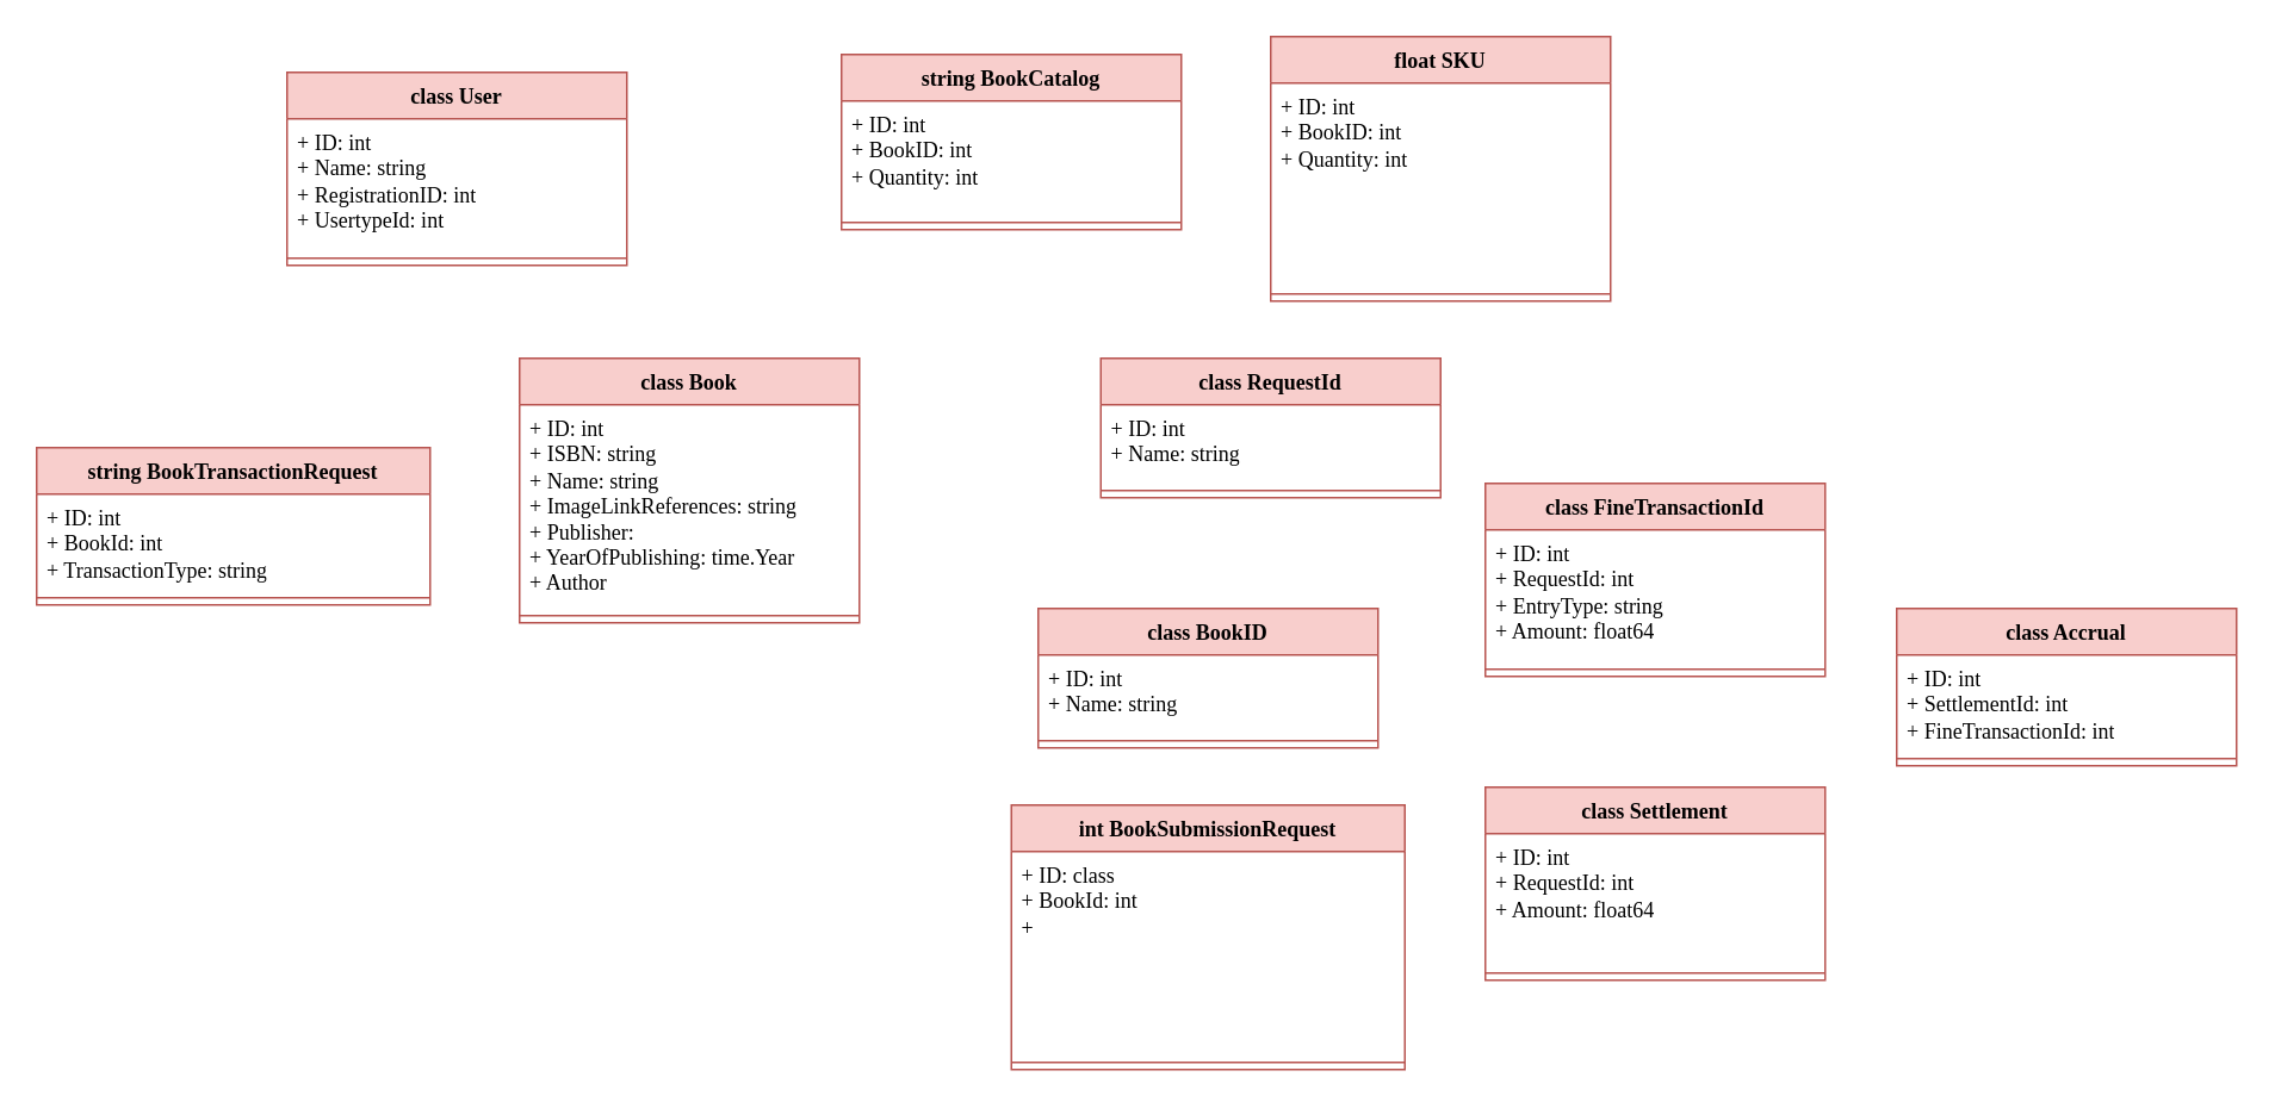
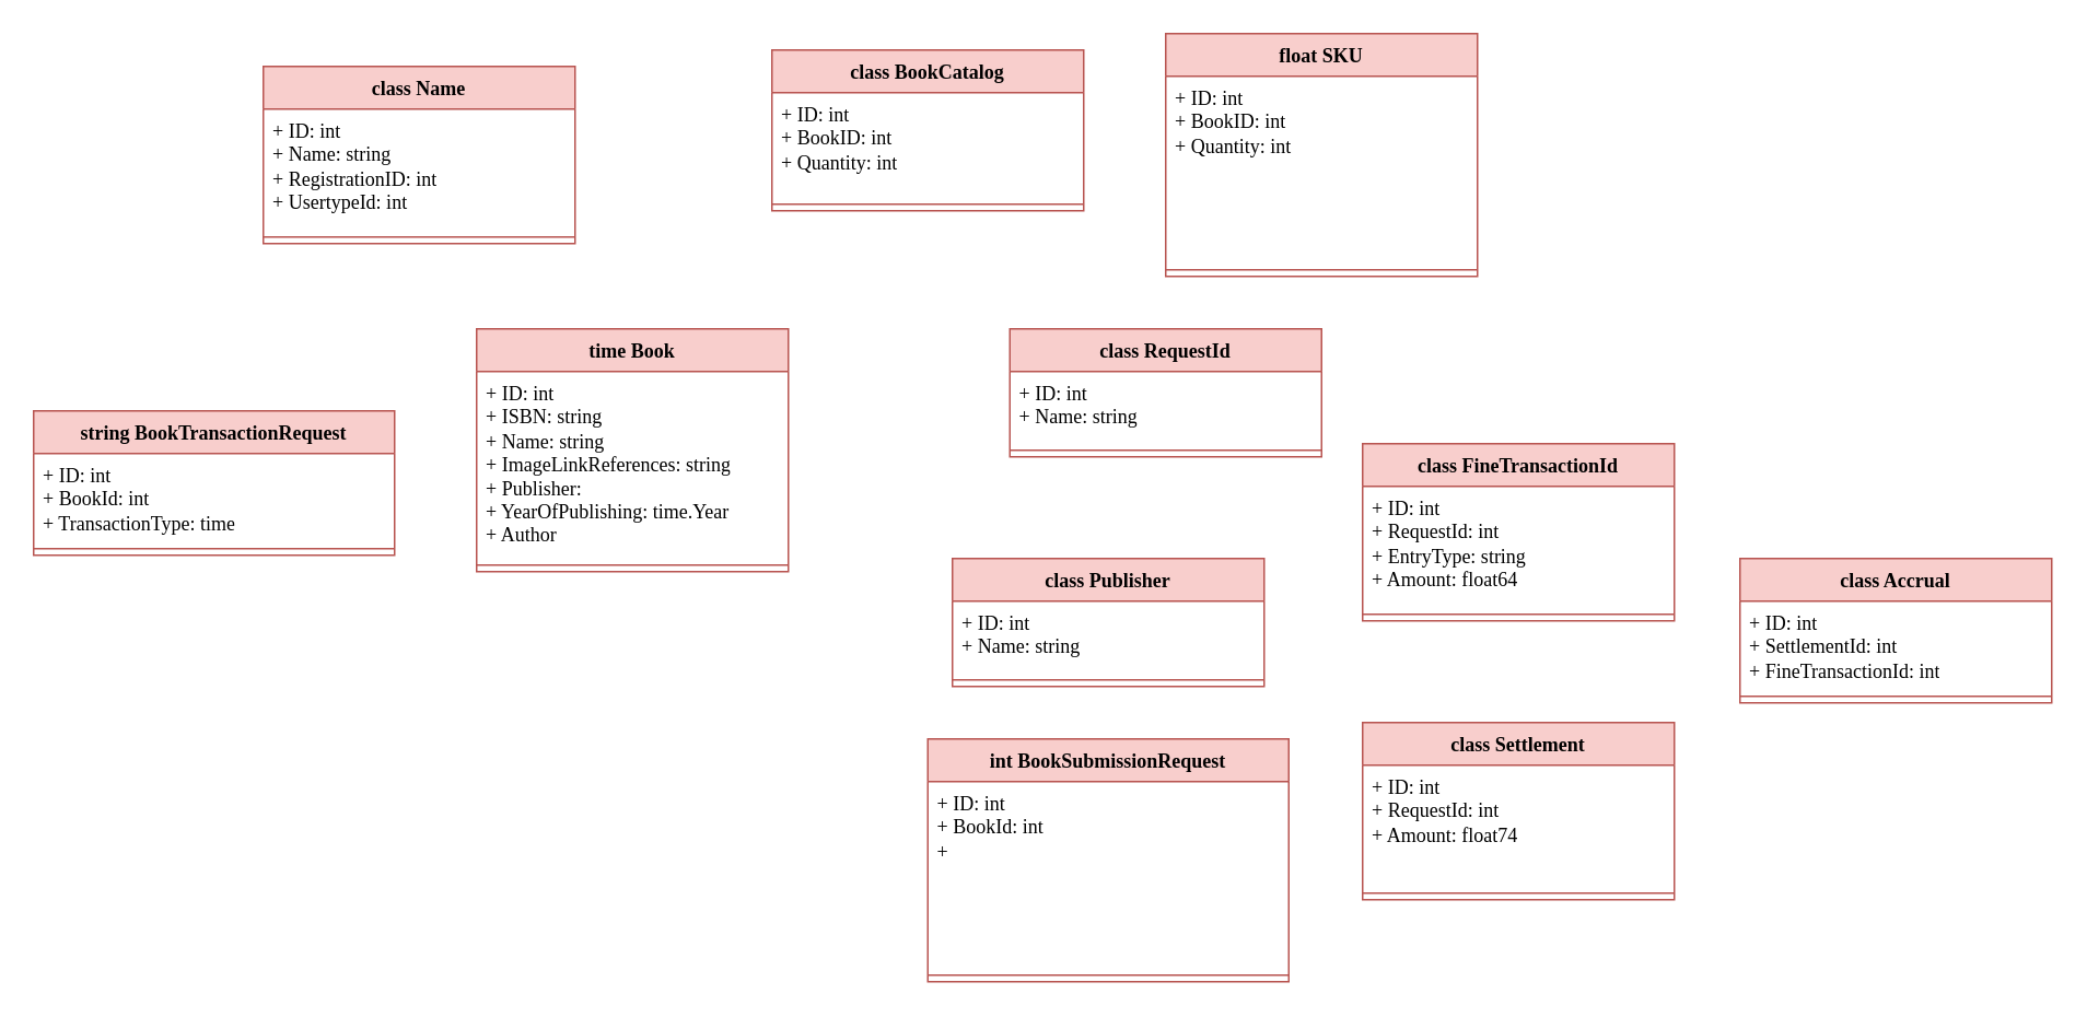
- <mxCell id="17" value="string BookCatalog" style="swimlane;fontStyle=1;align=center;verticalAlign=top;childLayout=stackLayout;horizontal=1;startSize=26;horizontalStack=0;resizeParent=1;resizeParentMax=0;resizeLast=0;collapsible=1;marginBottom=0;whiteSpace=wrap;html=1;fontFamily=Tahoma;fillColor=#f8cecc;strokeColor=#b85450;" vertex="1" parent="1"><mxGeometry x="470" y="30" width="190" height="98" as="geometry" /></mxCell>
+ <mxCell id="17" value="class BookCatalog" style="swimlane;fontStyle=1;align=center;verticalAlign=top;childLayout=stackLayout;horizontal=1;startSize=26;horizontalStack=0;resizeParent=1;resizeParentMax=0;resizeLast=0;collapsible=1;marginBottom=0;whiteSpace=wrap;html=1;fontFamily=Tahoma;fillColor=#f8cecc;strokeColor=#b85450;" vertex="1" parent="1"><mxGeometry x="470" y="30" width="190" height="98" as="geometry" /></mxCell>
- <mxCell id="11" value="class User" style="swimlane;fontStyle=1;align=center;verticalAlign=top;childLayout=stackLayout;horizontal=1;startSize=26;horizontalStack=0;resizeParent=1;resizeParentMax=0;resizeLast=0;collapsible=1;marginBottom=0;whiteSpace=wrap;html=1;fontFamily=Tahoma;fillColor=#f8cecc;strokeColor=#b85450;" vertex="1" parent="1"><mxGeometry x="160" y="40" width="190" height="108" as="geometry" /></mxCell>
+ <mxCell id="11" value="class Name" style="swimlane;fontStyle=1;align=center;verticalAlign=top;childLayout=stackLayout;horizontal=1;startSize=26;horizontalStack=0;resizeParent=1;resizeParentMax=0;resizeLast=0;collapsible=1;marginBottom=0;whiteSpace=wrap;html=1;fontFamily=Tahoma;fillColor=#f8cecc;strokeColor=#b85450;" vertex="1" parent="1"><mxGeometry x="160" y="40" width="190" height="108" as="geometry" /></mxCell>
- <mxCell id="2" value="class Book" style="swimlane;fontStyle=1;align=center;verticalAlign=top;childLayout=stackLayout;horizontal=1;startSize=26;horizontalStack=0;resizeParent=1;resizeParentMax=0;resizeLast=0;collapsible=1;marginBottom=0;whiteSpace=wrap;html=1;fontFamily=Tahoma;fillColor=#f8cecc;strokeColor=#b85450;" vertex="1" parent="1"><mxGeometry x="290" y="200" width="190" height="148" as="geometry" /></mxCell>
+ <mxCell id="2" value="time Book" style="swimlane;fontStyle=1;align=center;verticalAlign=top;childLayout=stackLayout;horizontal=1;startSize=26;horizontalStack=0;resizeParent=1;resizeParentMax=0;resizeLast=0;collapsible=1;marginBottom=0;whiteSpace=wrap;html=1;fontFamily=Tahoma;fillColor=#f8cecc;strokeColor=#b85450;" vertex="1" parent="1"><mxGeometry x="290" y="200" width="190" height="148" as="geometry" /></mxCell>
- <mxCell id="15" value="+ ID: int&lt;br&gt;+ BookId: int&lt;br&gt;+ TransactionType: string" style="text;strokeColor=none;fillColor=none;align=left;verticalAlign=top;spacingLeft=4;spacingRight=4;overflow=hidden;rotatable=0;points=[[0,0.5],[1,0.5]];portConstraint=eastwest;whiteSpace=wrap;html=1;fontFamily=Tahoma;" vertex="1" parent="14"><mxGeometry y="26" width="220" height="54" as="geometry" /></mxCell>
+ <mxCell id="15" value="+ ID: int&lt;br&gt;+ BookId: int&lt;br&gt;+ TransactionType: time" style="text;strokeColor=none;fillColor=none;align=left;verticalAlign=top;spacingLeft=4;spacingRight=4;overflow=hidden;rotatable=0;points=[[0,0.5],[1,0.5]];portConstraint=eastwest;whiteSpace=wrap;html=1;fontFamily=Tahoma;" vertex="1" parent="14"><mxGeometry y="26" width="220" height="54" as="geometry" /></mxCell>
- <mxCell id="8" value="class BookID" style="swimlane;fontStyle=1;align=center;verticalAlign=top;childLayout=stackLayout;horizontal=1;startSize=26;horizontalStack=0;resizeParent=1;resizeParentMax=0;resizeLast=0;collapsible=1;marginBottom=0;whiteSpace=wrap;html=1;fontFamily=Tahoma;fillColor=#f8cecc;strokeColor=#b85450;" vertex="1" parent="1"><mxGeometry x="580" y="340" width="190" height="78" as="geometry" /></mxCell>
+ <mxCell id="8" value="class Publisher" style="swimlane;fontStyle=1;align=center;verticalAlign=top;childLayout=stackLayout;horizontal=1;startSize=26;horizontalStack=0;resizeParent=1;resizeParentMax=0;resizeLast=0;collapsible=1;marginBottom=0;whiteSpace=wrap;html=1;fontFamily=Tahoma;fillColor=#f8cecc;strokeColor=#b85450;" vertex="1" parent="1"><mxGeometry x="580" y="340" width="190" height="78" as="geometry" /></mxCell>
- <mxCell id="30" value="+ ID: int&lt;br&gt;+ RequestId: int&lt;br&gt;+ Amount: float64" style="text;strokeColor=none;fillColor=none;align=left;verticalAlign=top;spacingLeft=4;spacingRight=4;overflow=hidden;rotatable=0;points=[[0,0.5],[1,0.5]];portConstraint=eastwest;whiteSpace=wrap;html=1;fontFamily=Tahoma;" vertex="1" parent="29"><mxGeometry y="26" width="190" height="74" as="geometry" /></mxCell>
+ <mxCell id="30" value="+ ID: int&lt;br&gt;+ RequestId: int&lt;br&gt;+ Amount: float74" style="text;strokeColor=none;fillColor=none;align=left;verticalAlign=top;spacingLeft=4;spacingRight=4;overflow=hidden;rotatable=0;points=[[0,0.5],[1,0.5]];portConstraint=eastwest;whiteSpace=wrap;html=1;fontFamily=Tahoma;" vertex="1" parent="29"><mxGeometry y="26" width="190" height="74" as="geometry" /></mxCell>
- <mxCell id="24" value="+ ID: class&lt;br&gt;+ BookId: int&lt;br&gt;+&amp;nbsp;" style="text;strokeColor=none;fillColor=none;align=left;verticalAlign=top;spacingLeft=4;spacingRight=4;overflow=hidden;rotatable=0;points=[[0,0.5],[1,0.5]];portConstraint=eastwest;whiteSpace=wrap;html=1;fontFamily=Tahoma;" vertex="1" parent="23"><mxGeometry y="26" width="220" height="114" as="geometry" /></mxCell>
+ <mxCell id="24" value="+ ID: int&lt;br&gt;+ BookId: int&lt;br&gt;+&amp;nbsp;" style="text;strokeColor=none;fillColor=none;align=left;verticalAlign=top;spacingLeft=4;spacingRight=4;overflow=hidden;rotatable=0;points=[[0,0.5],[1,0.5]];portConstraint=eastwest;whiteSpace=wrap;html=1;fontFamily=Tahoma;" vertex="1" parent="23"><mxGeometry y="26" width="220" height="114" as="geometry" /></mxCell>
